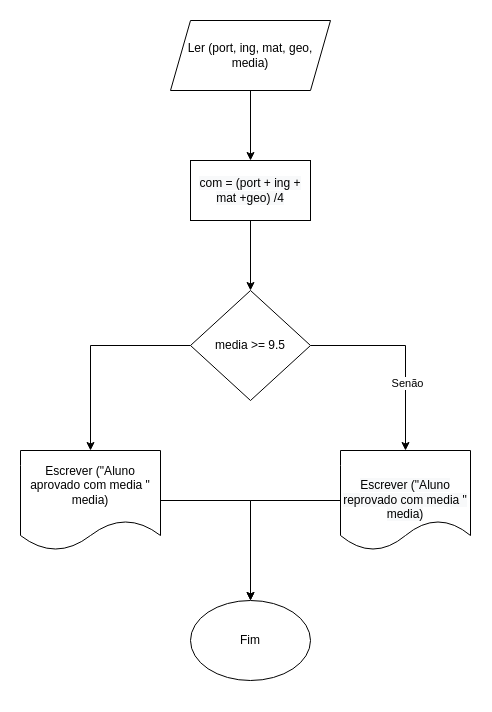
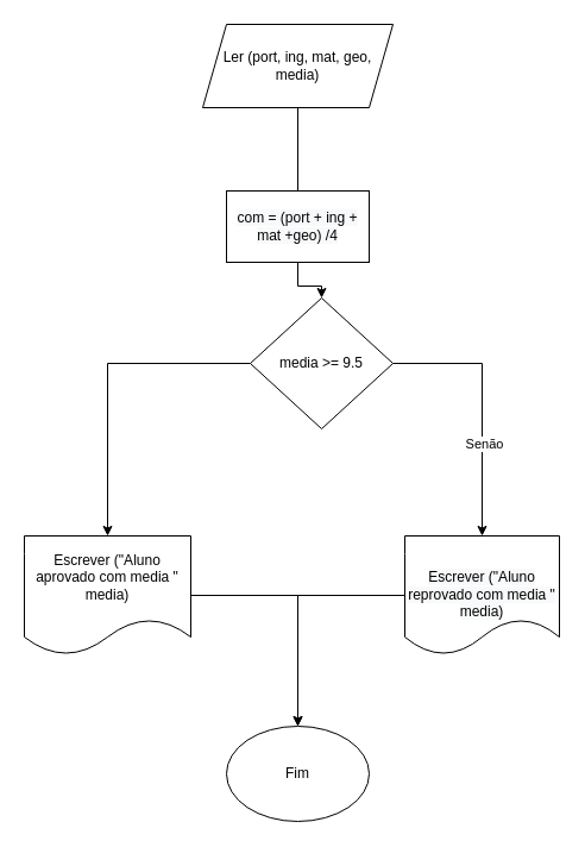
- <mxCell id="3" style="edgeStyle=orthogonalEdgeStyle;rounded=0;orthogonalLoop=1;jettySize=auto;html=1;entryX=0.5;entryY=0;entryDx=0;entryDy=0;" edge="1" parent="1" source="4" target="6"><mxGeometry relative="1" as="geometry" /></mxCell>
+ <mxCell id="3" style="edgeStyle=orthogonalEdgeStyle;rounded=0;orthogonalLoop=1;jettySize=auto;html=1;entryX=0.5;entryY=0;entryDx=0;entryDy=0;endArrow=none;" edge="1" parent="1" source="4" target="6"><mxGeometry relative="1" as="geometry" /></mxCell>
- <mxCell id="10" value="media &amp;gt;= 9.5" style="rhombus;whiteSpace=wrap;html=1;" vertex="1" parent="1"><mxGeometry x="190" y="290" width="120" height="110" as="geometry" /></mxCell>
+ <mxCell id="10" value="media &amp;gt;= 9.5" style="rhombus;whiteSpace=wrap;html=1;" vertex="1" parent="1"><mxGeometry x="210" y="250" width="120" height="110" as="geometry" /></mxCell>
- <mxCell id="2" value="Fim" style="ellipse;whiteSpace=wrap;html=1;" vertex="1" parent="1"><mxGeometry x="190" y="600" width="120" height="80" as="geometry" /></mxCell>
+ <mxCell id="2" value="Fim" style="ellipse;whiteSpace=wrap;html=1;" vertex="1" parent="1"><mxGeometry x="190" y="610" width="120" height="80" as="geometry" /></mxCell>
